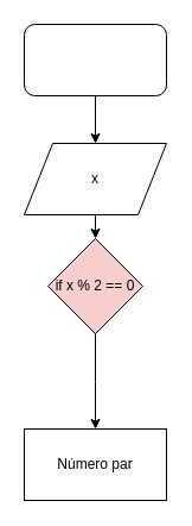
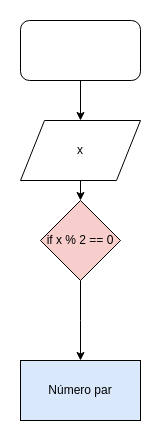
- <mxCell id="8" value="Número par" style="rounded=0;whiteSpace=wrap;html=1;" vertex="1" parent="1"><mxGeometry x="20" y="360" width="120" height="60" as="geometry" /></mxCell>
+ <mxCell id="8" value="Número par" style="rounded=0;whiteSpace=wrap;html=1;fillColor=#dae8fc;" vertex="1" parent="1"><mxGeometry x="20" y="360" width="120" height="60" as="geometry" /></mxCell>
